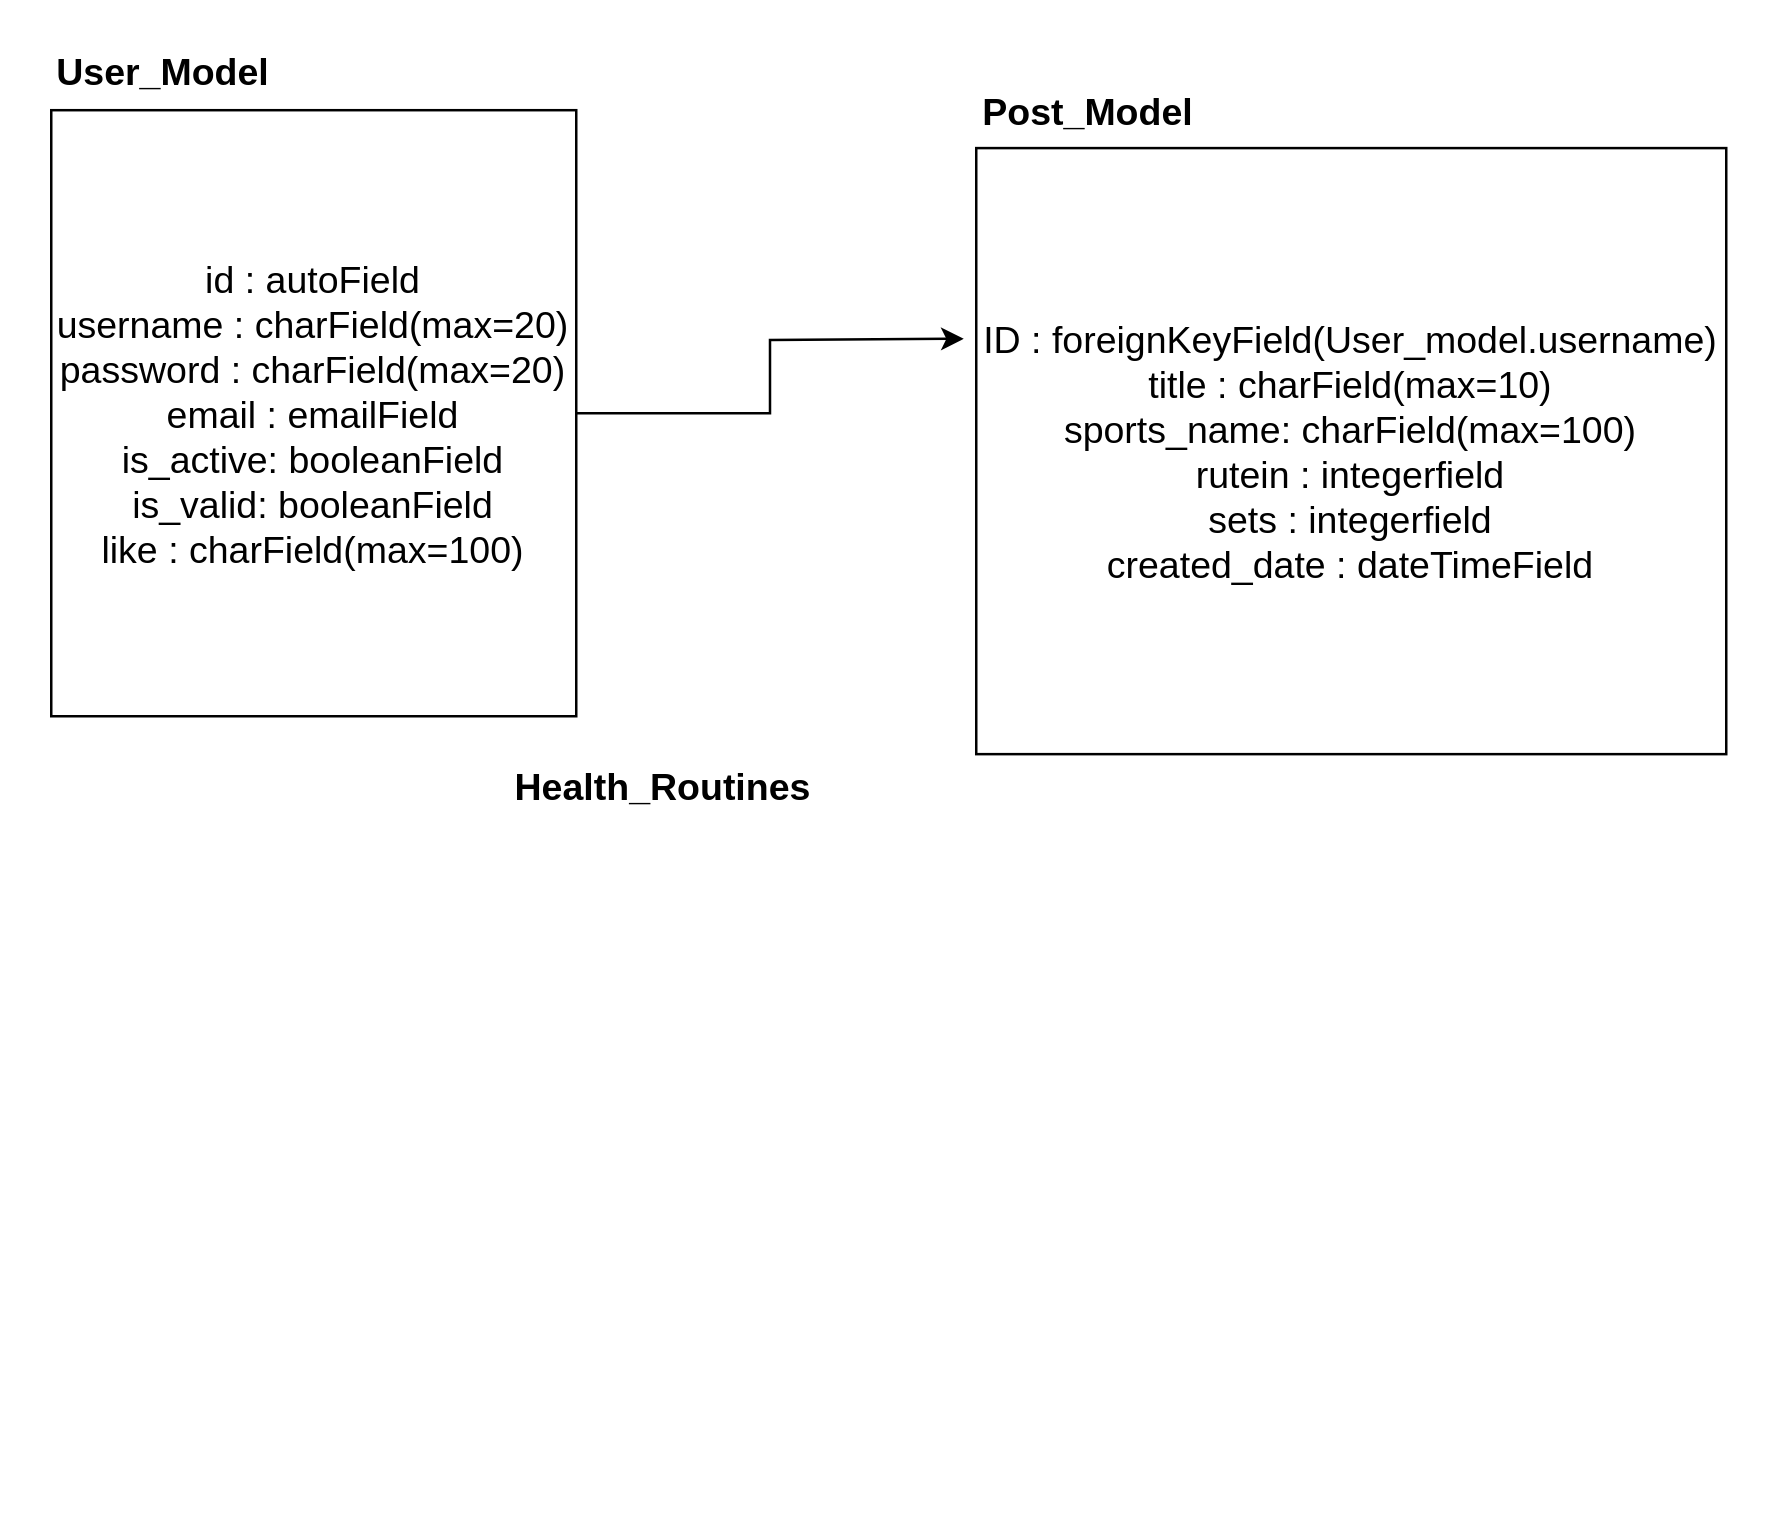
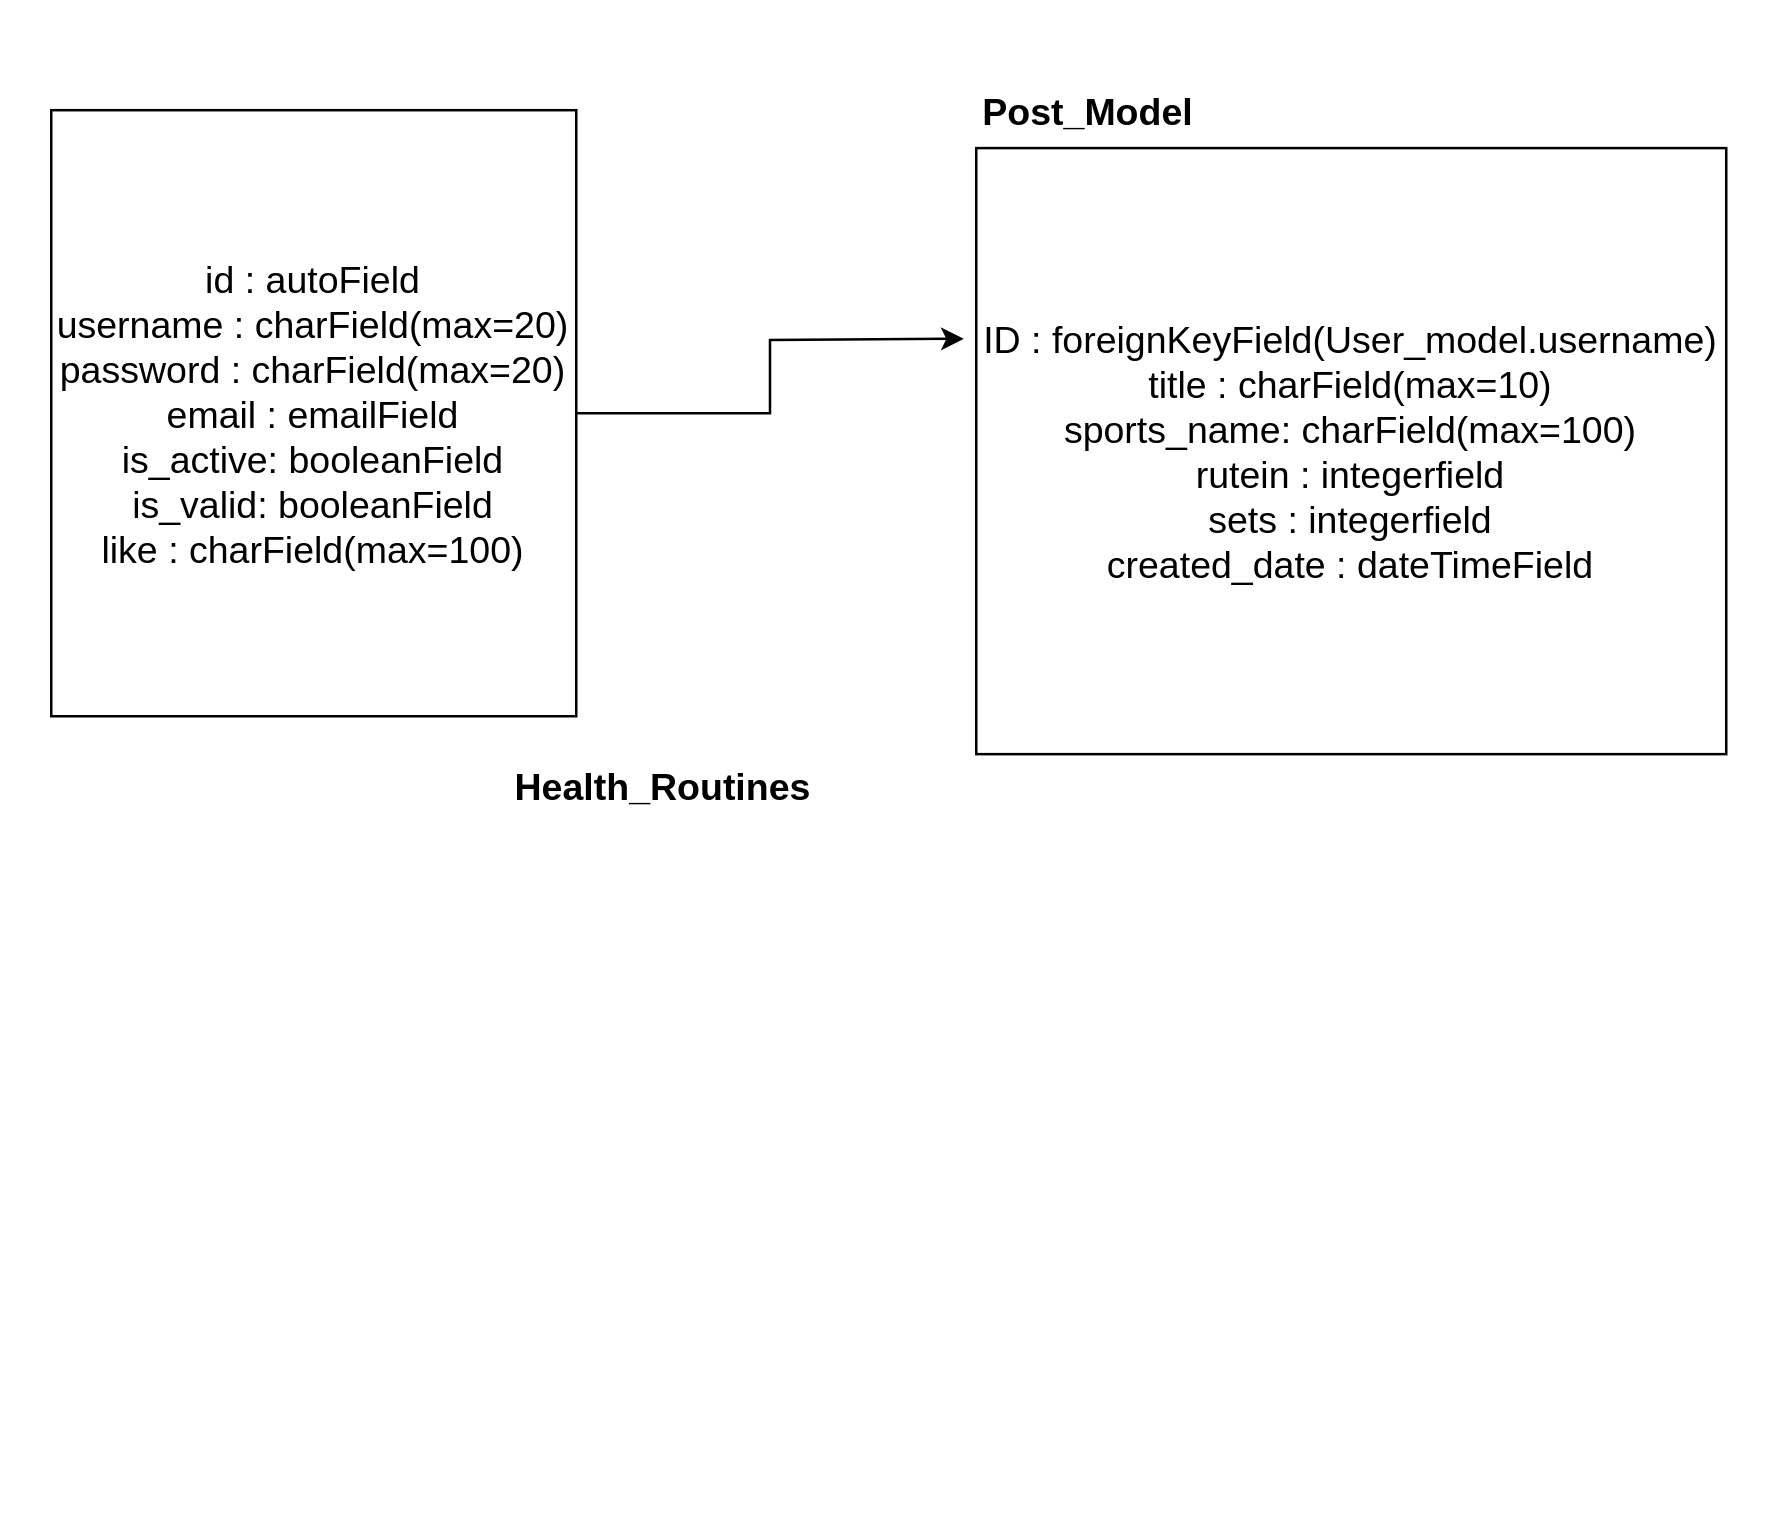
- <mxCell id="4" value="&lt;font style=&quot;font-size: 15px&quot;&gt;&lt;b&gt;User_Model&lt;/b&gt;&lt;/font&gt;" style="text;html=1;strokeColor=none;fillColor=none;align=center;verticalAlign=middle;whiteSpace=wrap;rounded=0;" parent="1" vertex="1"><mxGeometry x="20" y="20.844" width="89.655" height="15.152" as="geometry" /></mxCell>
